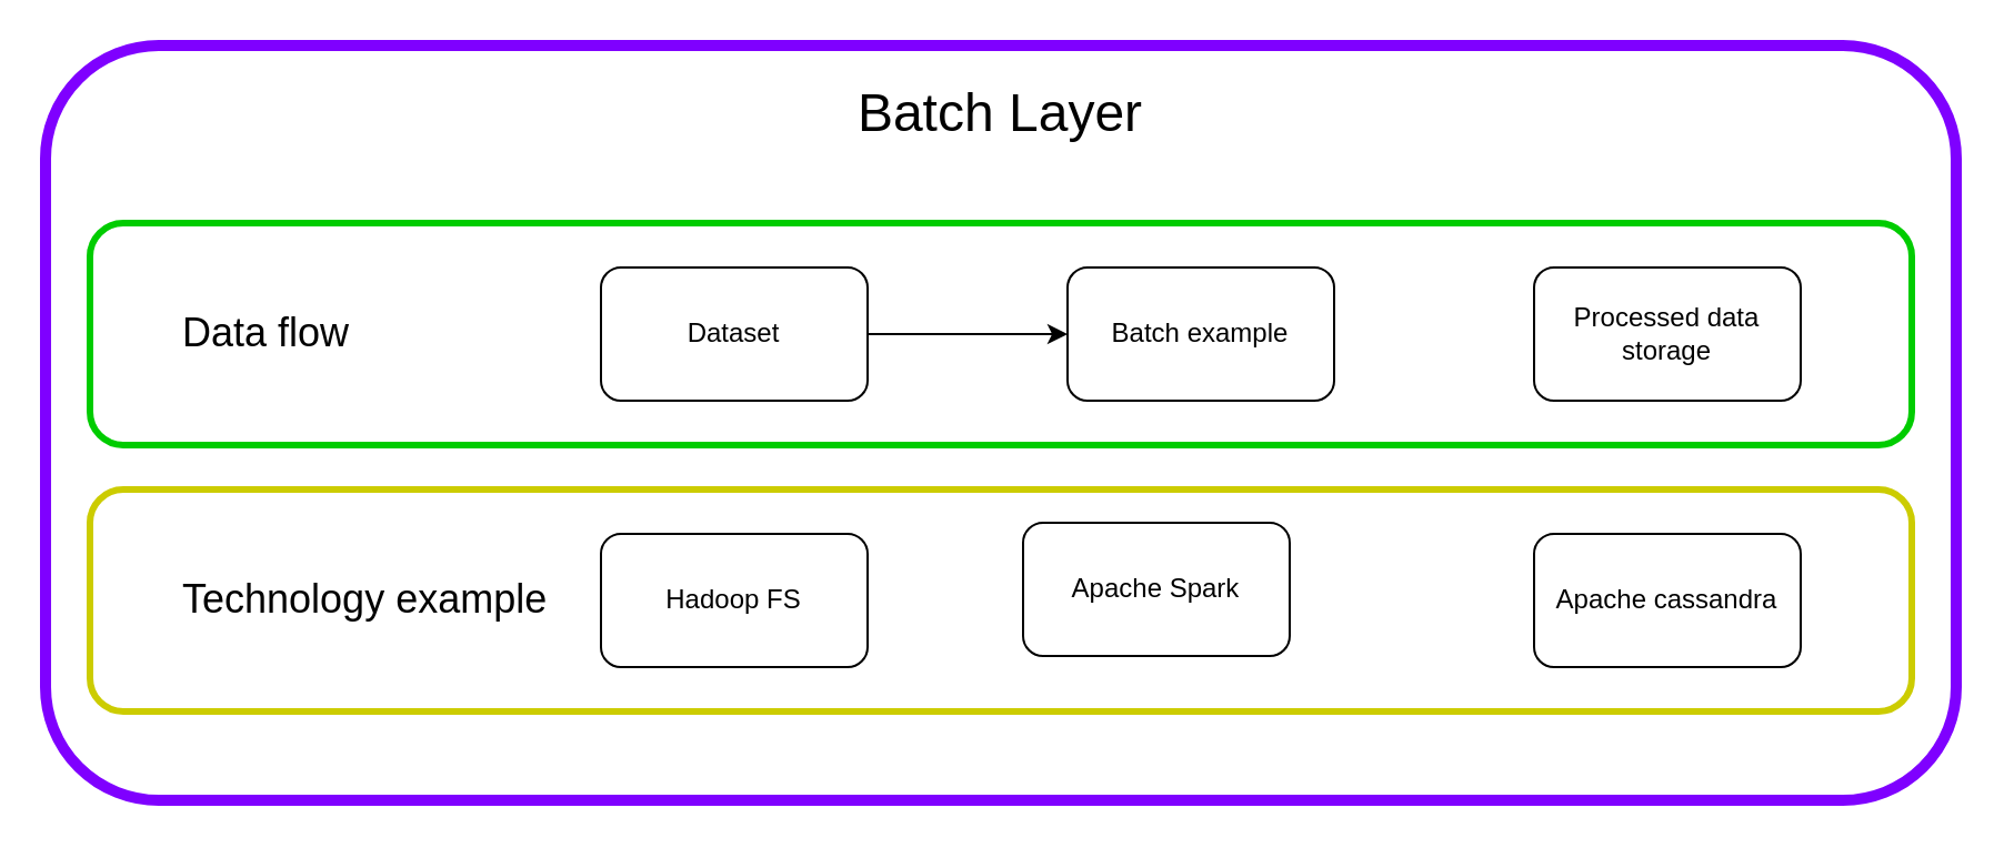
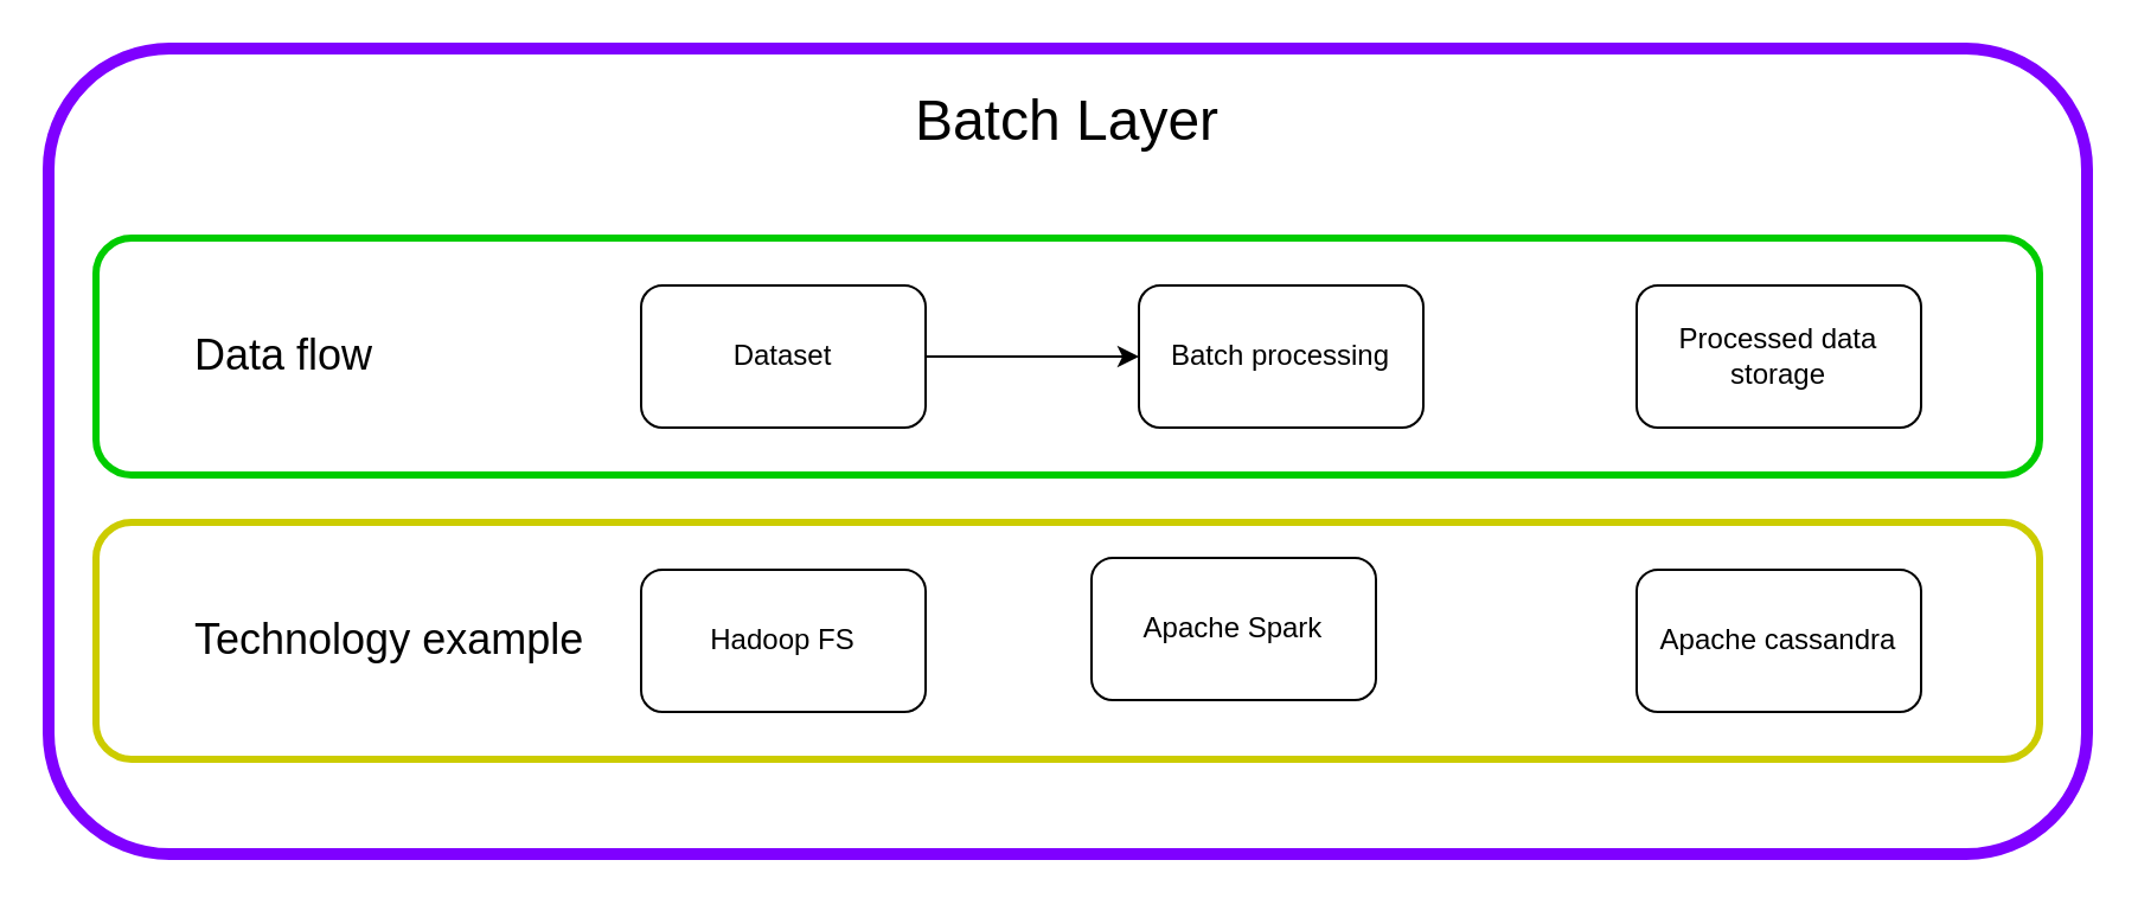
- <mxCell id="6" value="Batch example" style="rounded=1;whiteSpace=wrap;html=1;fillColor=none;" parent="1" vertex="1"><mxGeometry x="480" y="120" width="120" height="60" as="geometry" /></mxCell>
+ <mxCell id="6" value="Batch processing" style="rounded=1;whiteSpace=wrap;html=1;fillColor=none;" parent="1" vertex="1"><mxGeometry x="480" y="120" width="120" height="60" as="geometry" /></mxCell>
